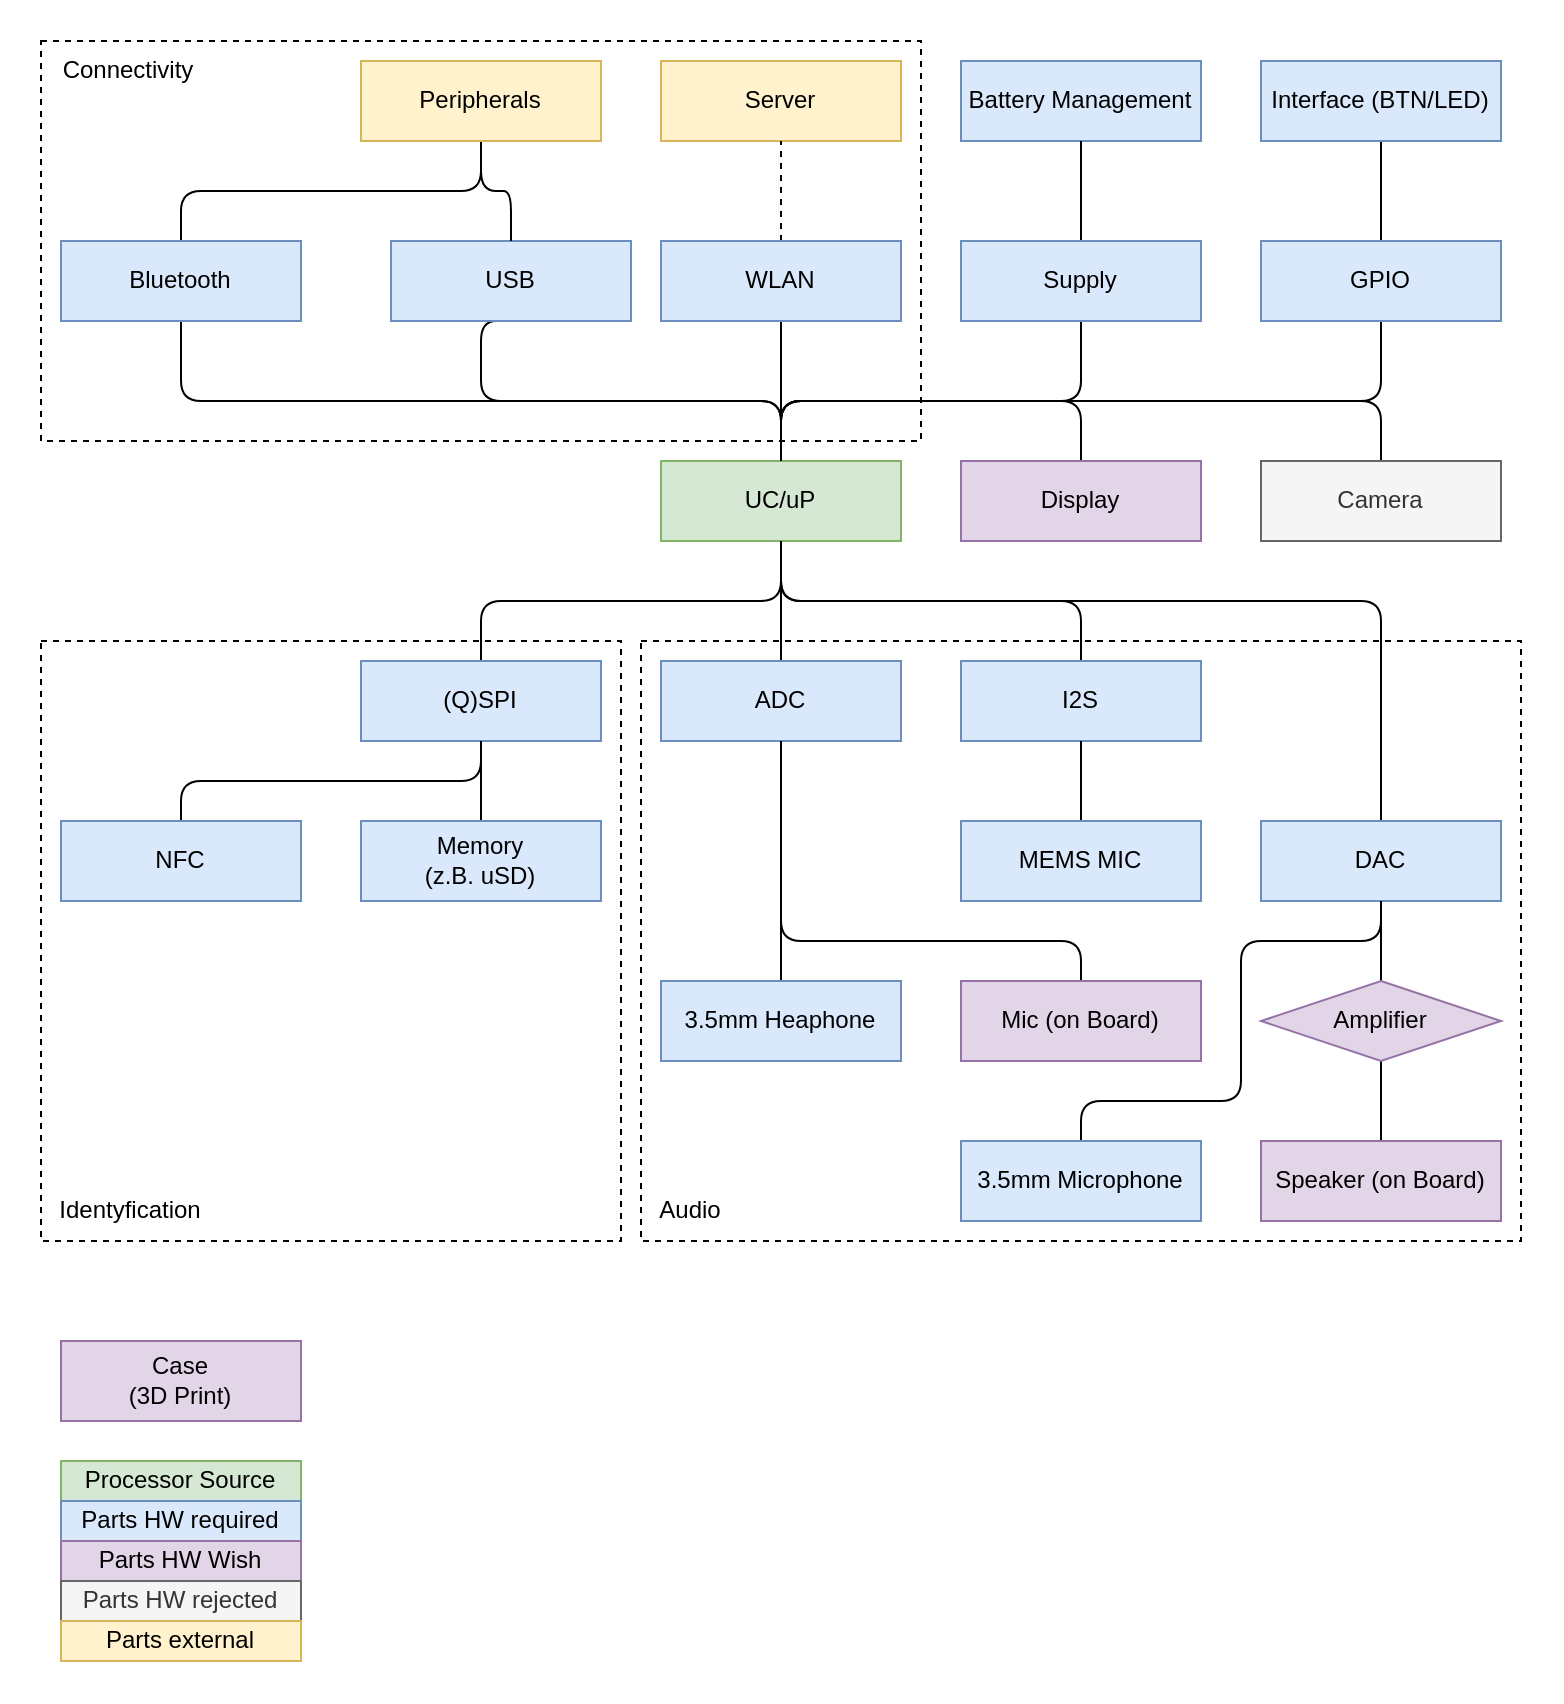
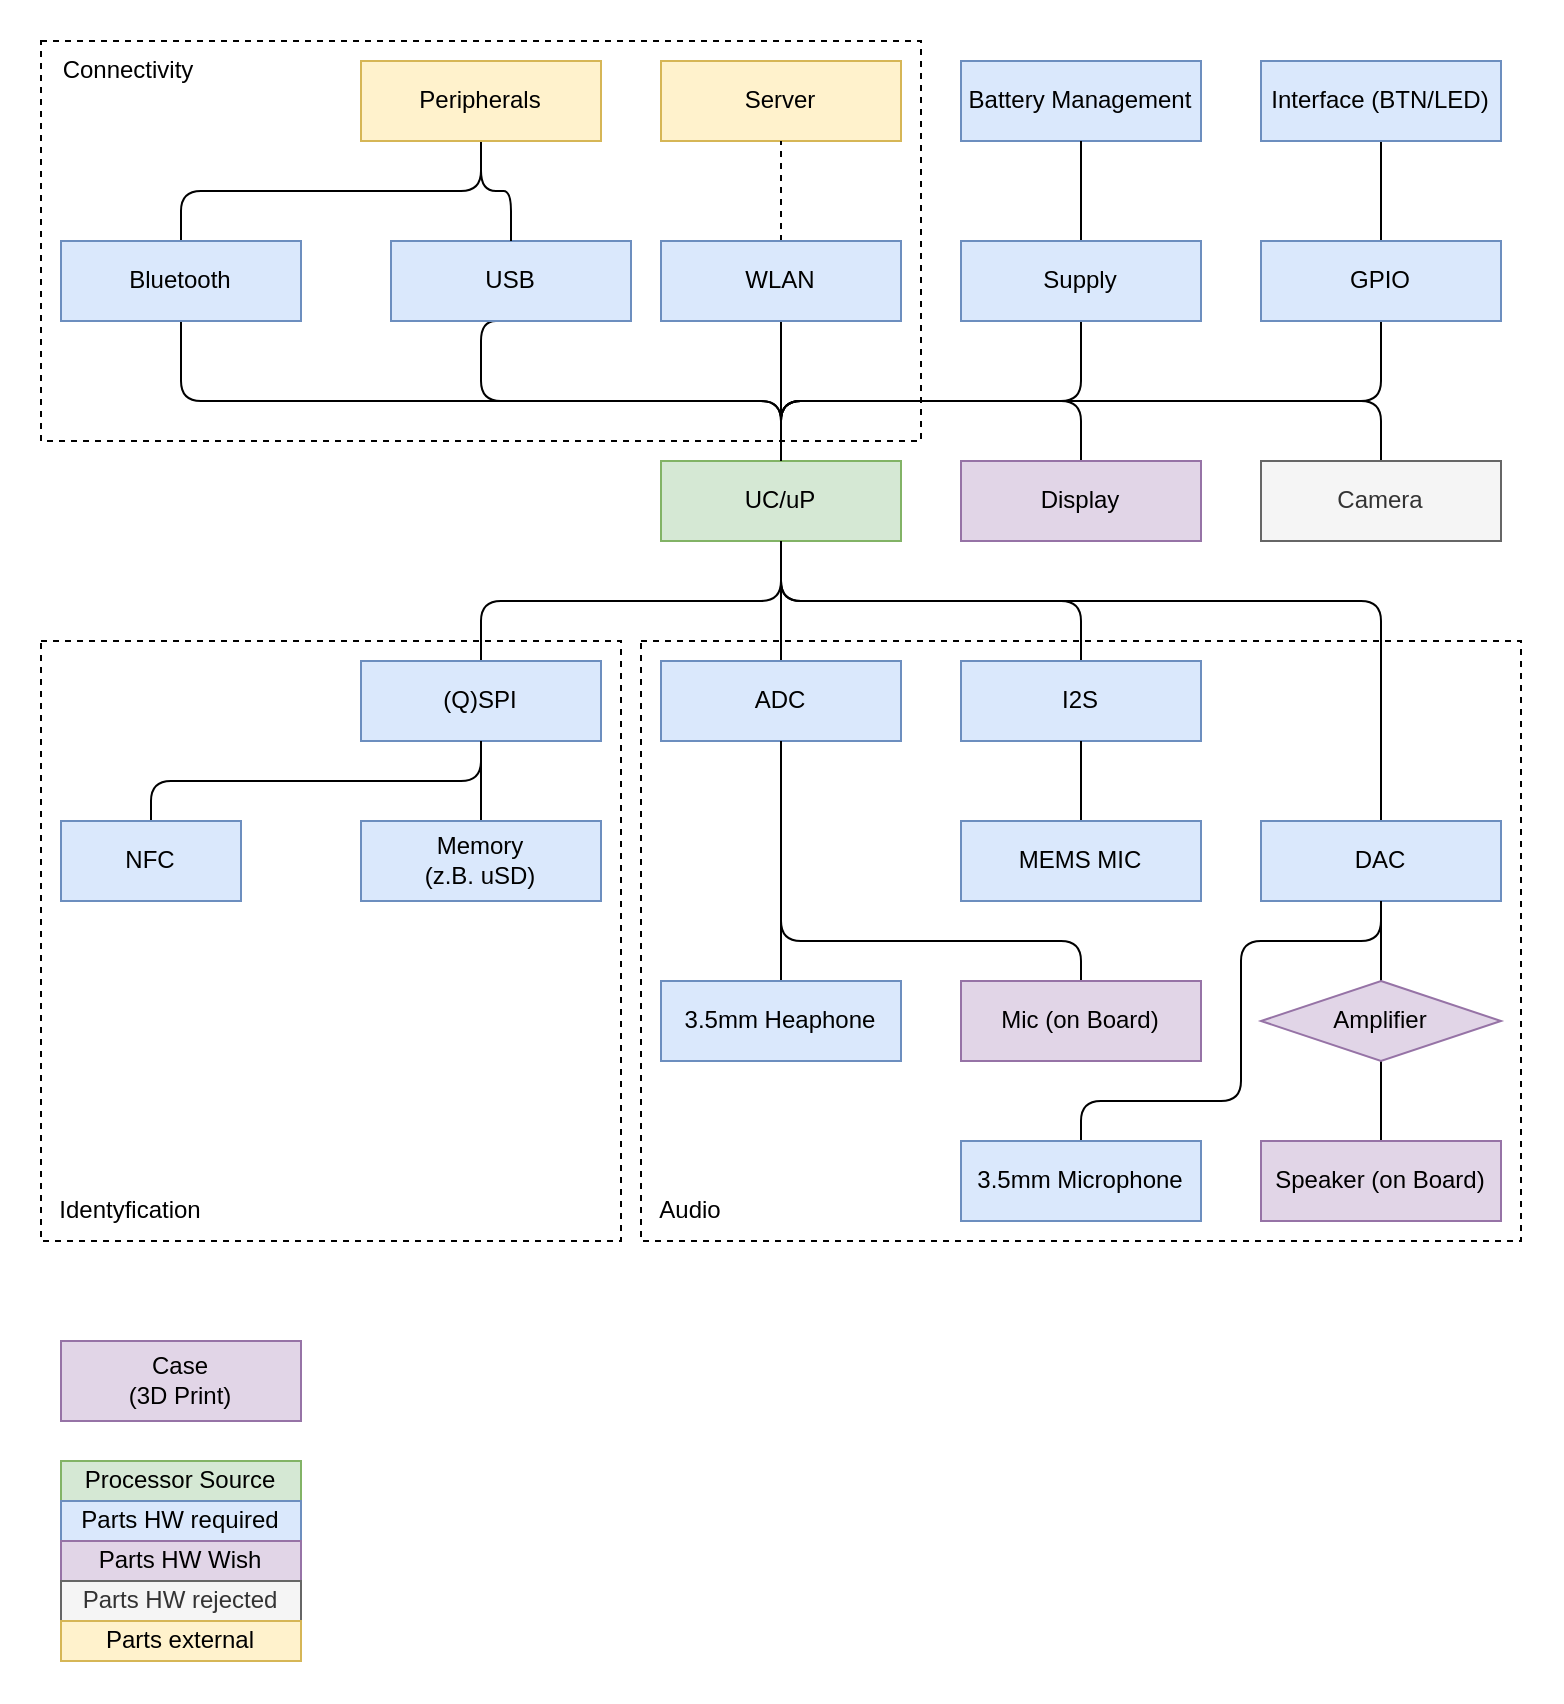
- <mxCell id="23" value="NFC" style="rounded=0;whiteSpace=wrap;html=1;fillColor=#dae8fc;strokeColor=#6c8ebf;" parent="1" vertex="1"><mxGeometry x="30" y="410" width="120" height="40" as="geometry" /></mxCell>
+ <mxCell id="23" value="NFC" style="rounded=0;whiteSpace=wrap;html=1;fillColor=#dae8fc;strokeColor=#6c8ebf;" parent="1" vertex="1"><mxGeometry x="30" y="410" width="90" height="40" as="geometry" /></mxCell>
